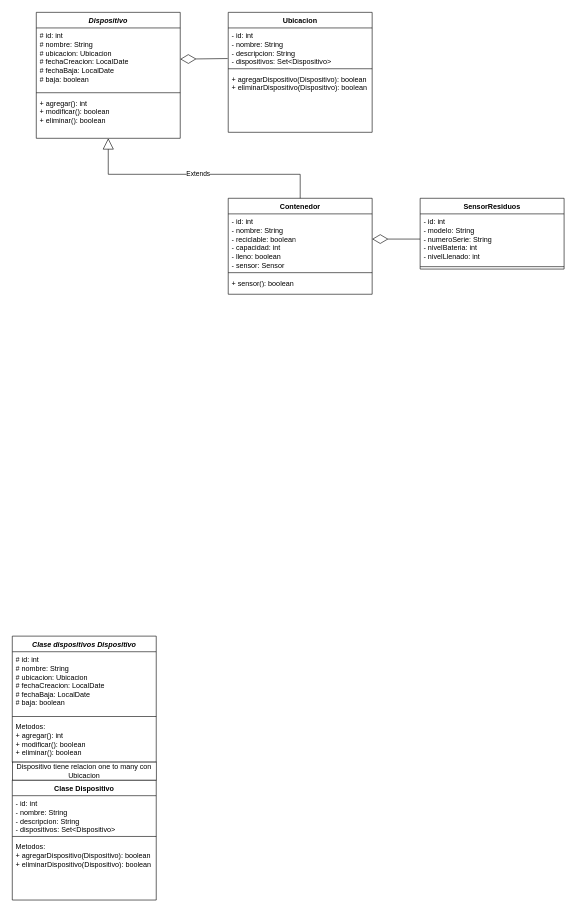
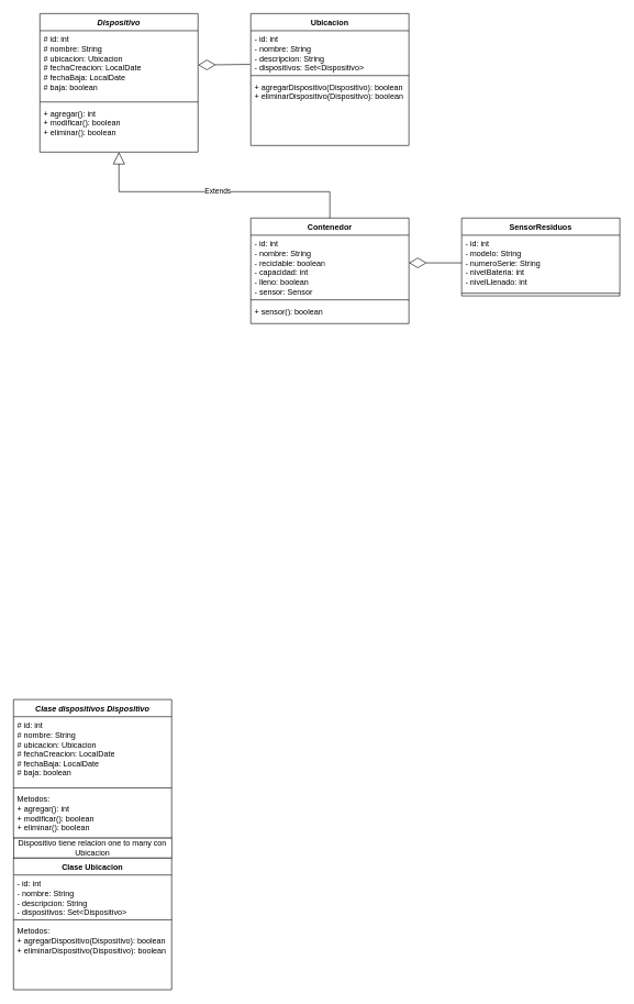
- <mxCell id="20" value="Clase Dispositivo" style="swimlane;fontStyle=1;align=center;verticalAlign=top;childLayout=stackLayout;horizontal=1;startSize=26;horizontalStack=0;resizeParent=1;resizeParentMax=0;resizeLast=0;collapsible=1;marginBottom=0;whiteSpace=wrap;html=1;" parent="1" vertex="1"><mxGeometry x="20" y="1300" width="240" height="200" as="geometry"><mxRectangle x="480" y="400" width="80" height="30" as="alternateBounds" /></mxGeometry></mxCell>
+ <mxCell id="20" value="Clase Ubicacion" style="swimlane;fontStyle=1;align=center;verticalAlign=top;childLayout=stackLayout;horizontal=1;startSize=26;horizontalStack=0;resizeParent=1;resizeParentMax=0;resizeLast=0;collapsible=1;marginBottom=0;whiteSpace=wrap;html=1;" parent="1" vertex="1"><mxGeometry x="20" y="1300" width="240" height="200" as="geometry"><mxRectangle x="480" y="400" width="80" height="30" as="alternateBounds" /></mxGeometry></mxCell>
